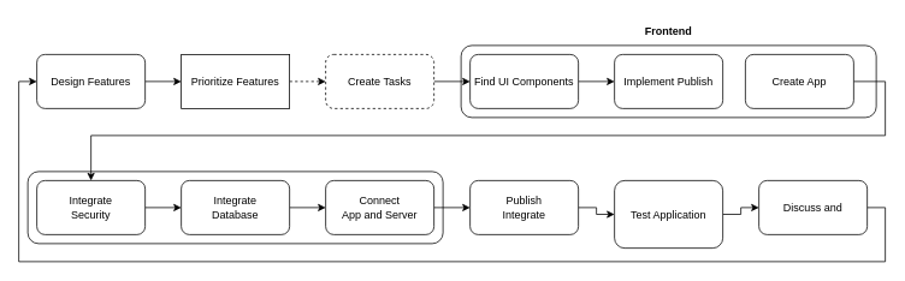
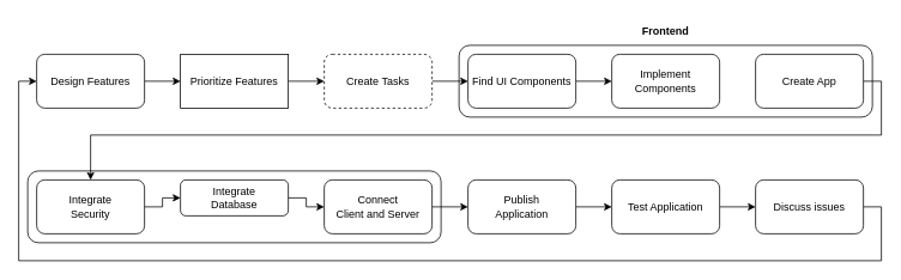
- <mxCell id="6" style="edgeStyle=orthogonalEdgeStyle;rounded=0;orthogonalLoop=1;jettySize=auto;html=1;exitX=1;exitY=0.5;exitDx=0;exitDy=0;entryX=0;entryY=0.5;entryDx=0;entryDy=0;dashed=1;" edge="1" parent="1" source="7" target="9"><mxGeometry relative="1" as="geometry" /></mxCell>
+ <mxCell id="6" style="edgeStyle=orthogonalEdgeStyle;rounded=0;orthogonalLoop=1;jettySize=auto;html=1;exitX=1;exitY=0.5;exitDx=0;exitDy=0;entryX=0;entryY=0.5;entryDx=0;entryDy=0;" edge="1" parent="1" source="7" target="9"><mxGeometry relative="1" as="geometry" /></mxCell>
- <mxCell id="12" value="Implement Publish" style="rounded=1;whiteSpace=wrap;html=1;" vertex="1" parent="1"><mxGeometry x="680" y="60" width="120" height="60" as="geometry" /></mxCell>
+ <mxCell id="12" value="Implement Components" style="rounded=1;whiteSpace=wrap;html=1;" vertex="1" parent="1"><mxGeometry x="680" y="60" width="120" height="60" as="geometry" /></mxCell>
- <mxCell id="14" value="Create App" style="rounded=1;whiteSpace=wrap;html=1;" vertex="1" parent="1"><mxGeometry x="825" y="60" width="120" height="60" as="geometry" /></mxCell>
+ <mxCell id="14" value="Create App" style="rounded=1;whiteSpace=wrap;html=1;" vertex="1" parent="1"><mxGeometry x="840" y="60" width="120" height="60" as="geometry" /></mxCell>
- <mxCell id="18" value="Integrate&lt;div&gt;Database&lt;/div&gt;" style="rounded=1;whiteSpace=wrap;html=1;" vertex="1" parent="1"><mxGeometry x="200" y="200" width="120" height="60" as="geometry" /></mxCell>
+ <mxCell id="18" value="Integrate&lt;div&gt;Database&lt;/div&gt;" style="rounded=1;whiteSpace=wrap;html=1;" vertex="1" parent="1"><mxGeometry x="200" y="200" width="120" height="40" as="geometry" /></mxCell>
- <mxCell id="20" value="Connect&lt;div&gt;App and Server&lt;/div&gt;" style="rounded=1;whiteSpace=wrap;html=1;" vertex="1" parent="1"><mxGeometry x="360" y="200" width="120" height="60" as="geometry" /></mxCell>
+ <mxCell id="20" value="Connect&lt;div&gt;Client and Server&lt;/div&gt;" style="rounded=1;whiteSpace=wrap;html=1;" vertex="1" parent="1"><mxGeometry x="360" y="200" width="120" height="60" as="geometry" /></mxCell>
- <mxCell id="22" value="Publish&lt;div&gt;Integrate&lt;/div&gt;" style="rounded=1;whiteSpace=wrap;html=1;" vertex="1" parent="1"><mxGeometry x="520" y="200" width="120" height="60" as="geometry" /></mxCell>
+ <mxCell id="22" value="Publish&lt;div&gt;Application&lt;/div&gt;" style="rounded=1;whiteSpace=wrap;html=1;" vertex="1" parent="1"><mxGeometry x="520" y="200" width="120" height="60" as="geometry" /></mxCell>
- <mxCell id="26" value="Discuss and" style="rounded=1;whiteSpace=wrap;html=1;" vertex="1" parent="1"><mxGeometry x="840" y="200" width="120" height="60" as="geometry" /></mxCell>
+ <mxCell id="26" value="Discuss issues" style="rounded=1;whiteSpace=wrap;html=1;" vertex="1" parent="1"><mxGeometry x="840" y="200" width="120" height="60" as="geometry" /></mxCell>
- <mxCell id="24" value="Test Application" style="rounded=1;whiteSpace=wrap;html=1;" vertex="1" parent="1"><mxGeometry x="680" y="200" width="120" height="75" as="geometry" /></mxCell>
+ <mxCell id="24" value="Test Application" style="rounded=1;whiteSpace=wrap;html=1;" vertex="1" parent="1"><mxGeometry x="680" y="200" width="120" height="60" as="geometry" /></mxCell>
